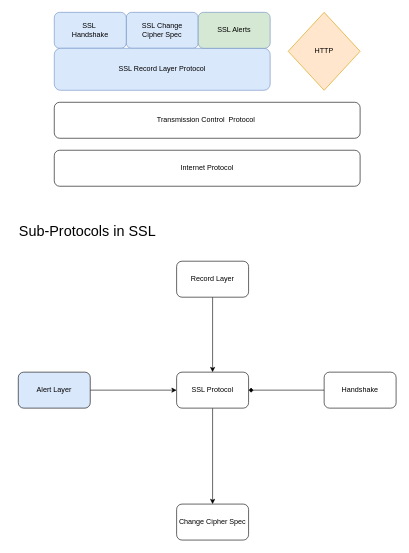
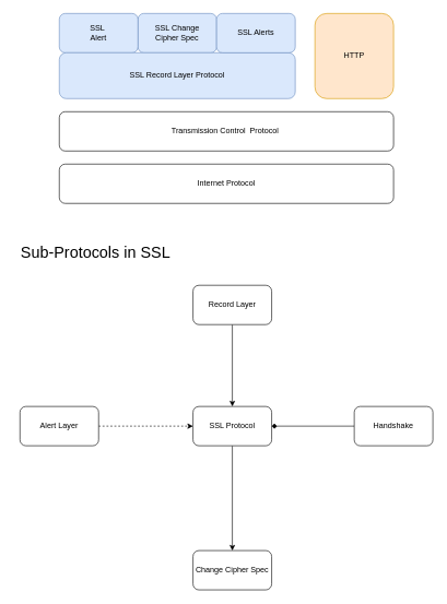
- <mxCell id="3" value="SSL&amp;nbsp;&lt;div&gt;Handshake&lt;/div&gt;" style="rounded=1;whiteSpace=wrap;html=1;fillColor=#dae8fc;strokeColor=#6c8ebf;" parent="1" vertex="1"><mxGeometry x="90" y="20" width="120" height="60" as="geometry" /></mxCell>
+ <mxCell id="3" value="SSL&amp;nbsp;&lt;div&gt;Alert&lt;/div&gt;" style="rounded=1;whiteSpace=wrap;html=1;fillColor=#dae8fc;strokeColor=#6c8ebf;" parent="1" vertex="1"><mxGeometry x="90" y="20" width="120" height="60" as="geometry" /></mxCell>
- <mxCell id="5" value="SSL Alerts" style="rounded=1;whiteSpace=wrap;html=1;fillColor=#d5e8d4;strokeColor=#6c8ebf;" parent="1" vertex="1"><mxGeometry x="330" y="20" width="120" height="60" as="geometry" /></mxCell>
+ <mxCell id="5" value="SSL Alerts" style="rounded=1;whiteSpace=wrap;html=1;fillColor=#dae8fc;strokeColor=#6c8ebf;" parent="1" vertex="1"><mxGeometry x="330" y="20" width="120" height="60" as="geometry" /></mxCell>
- <mxCell id="6" value="HTTP" style="rhombus;whiteSpace=wrap;html=1;fillColor=#ffe6cc;strokeColor=#d79b00;" parent="1" vertex="1"><mxGeometry x="480" y="20" width="120" height="130" as="geometry" /></mxCell>
+ <mxCell id="6" value="HTTP" style="rounded=1;whiteSpace=wrap;html=1;fillColor=#ffe6cc;strokeColor=#d79b00;" parent="1" vertex="1"><mxGeometry x="480" y="20" width="120" height="130" as="geometry" /></mxCell>
- <mxCell id="18" value="Alert Layer" style="rounded=1;whiteSpace=wrap;html=1;fillColor=#dae8fc;" parent="1" vertex="1"><mxGeometry x="30" y="620" width="120" height="60" as="geometry" /></mxCell>
+ <mxCell id="18" value="Alert Layer" style="rounded=1;whiteSpace=wrap;html=1;" parent="1" vertex="1"><mxGeometry x="30" y="620" width="120" height="60" as="geometry" /></mxCell>
- <mxCell id="17" style="edgeStyle=orthogonalEdgeStyle;rounded=0;orthogonalLoop=1;jettySize=auto;html=1;exitX=1;exitY=0.5;exitDx=0;exitDy=0;entryX=0;entryY=0.5;entryDx=0;entryDy=0;" parent="1" source="18" target="13" edge="1"><mxGeometry relative="1" as="geometry" /></mxCell>
+ <mxCell id="17" style="edgeStyle=orthogonalEdgeStyle;rounded=0;orthogonalLoop=1;jettySize=auto;html=1;exitX=1;exitY=0.5;exitDx=0;exitDy=0;entryX=0;entryY=0.5;entryDx=0;entryDy=0;dashed=1;" parent="1" source="18" target="13" edge="1"><mxGeometry relative="1" as="geometry" /></mxCell>
